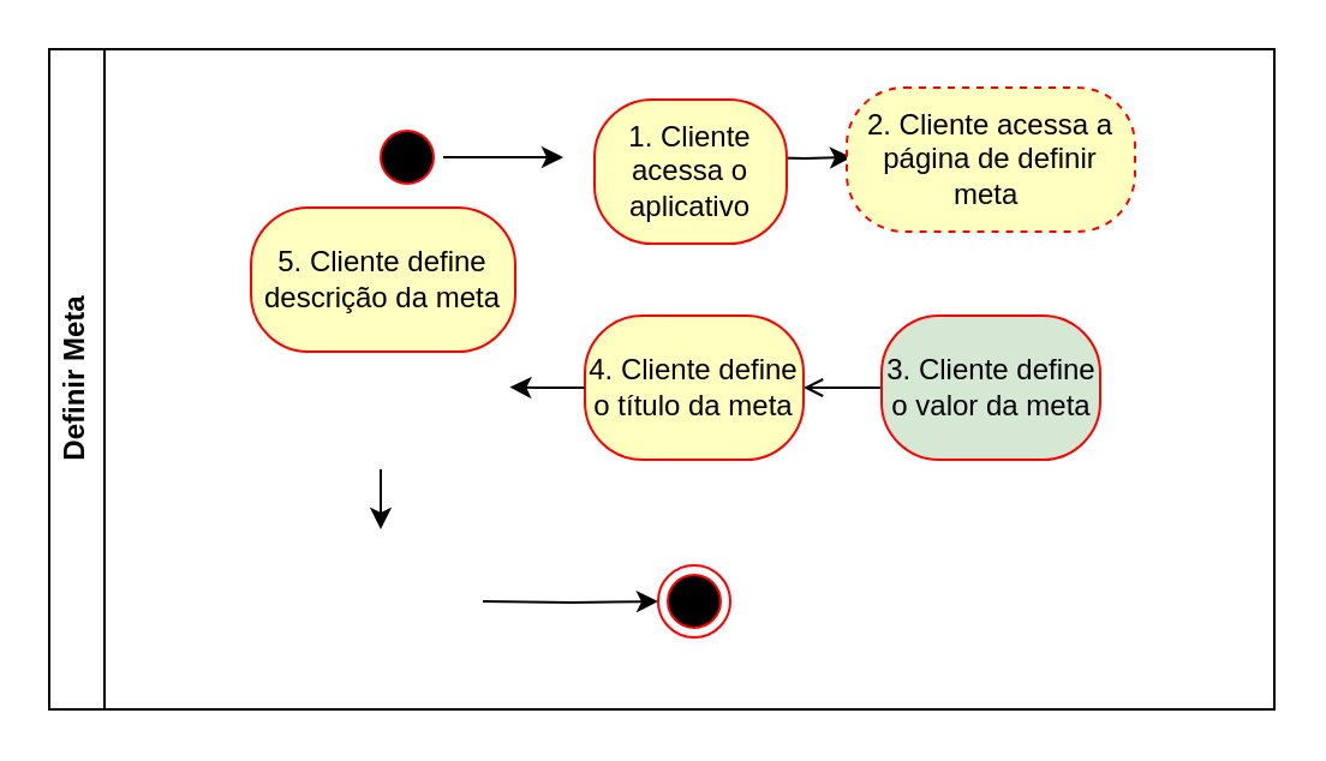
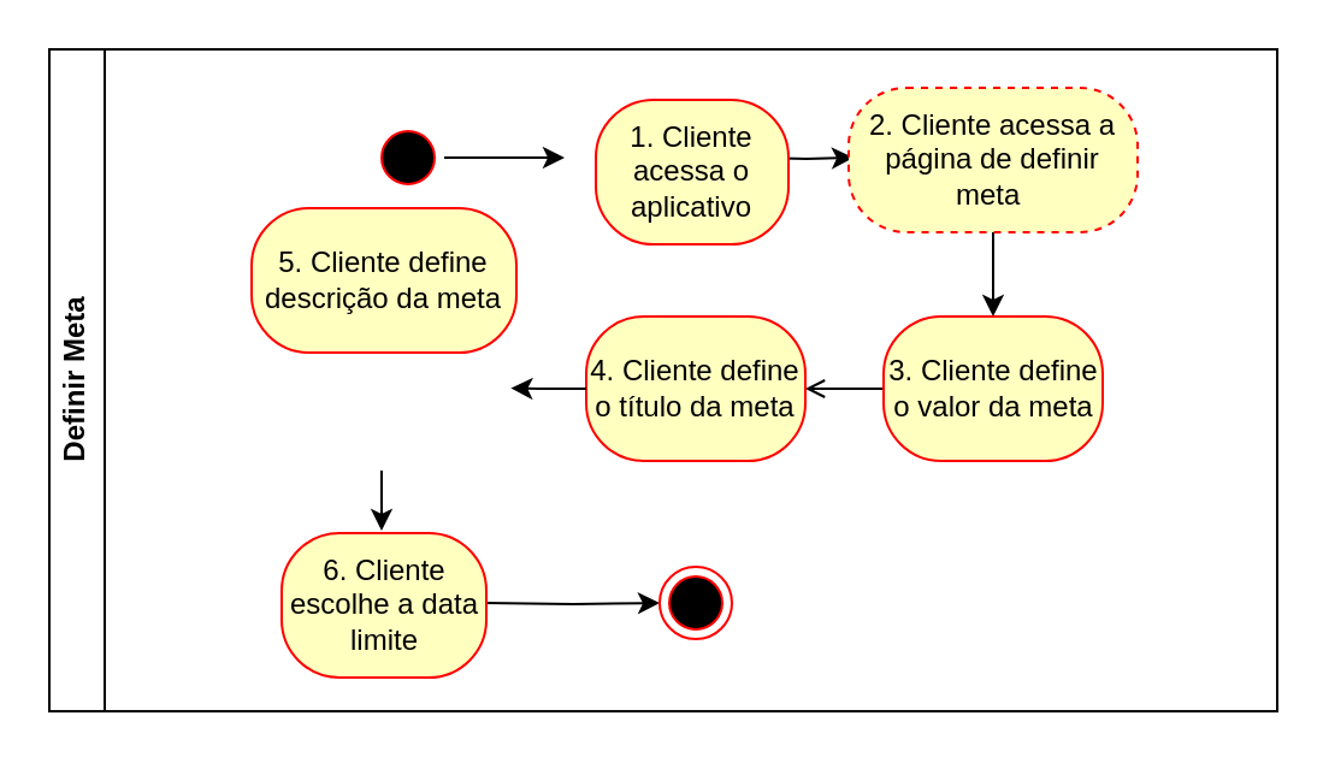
+ <mxCell id="7" value="" style="edgeStyle=orthogonalEdgeStyle;rounded=0;orthogonalLoop=1;jettySize=auto;html=1;" edge="1" parent="2" source="8" target="10"><mxGeometry relative="1" as="geometry" /></mxCell>
- <mxCell id="10" value="3. Cliente define o valor da meta" style="whiteSpace=wrap;html=1;fillColor=#d5e8d4;strokeColor=#ff0000;fontColor=#000000;rounded=1;arcSize=40;" vertex="1" parent="2"><mxGeometry x="346.5" y="111" width="91" height="60" as="geometry" /></mxCell>
+ <mxCell id="10" value="3. Cliente define o valor da meta" style="whiteSpace=wrap;html=1;fillColor=#ffffc0;strokeColor=#ff0000;fontColor=#000000;rounded=1;arcSize=40;" vertex="1" parent="2"><mxGeometry x="346.5" y="111" width="91" height="60" as="geometry" /></mxCell>
+ <mxCell id="16" value="6. Cliente escolhe a data limite" style="whiteSpace=wrap;html=1;fillColor=#ffffc0;strokeColor=#ff0000;fontColor=#000000;rounded=1;arcSize=40;" vertex="1" parent="2"><mxGeometry x="96.5" y="201" width="85" height="60" as="geometry" /></mxCell>
